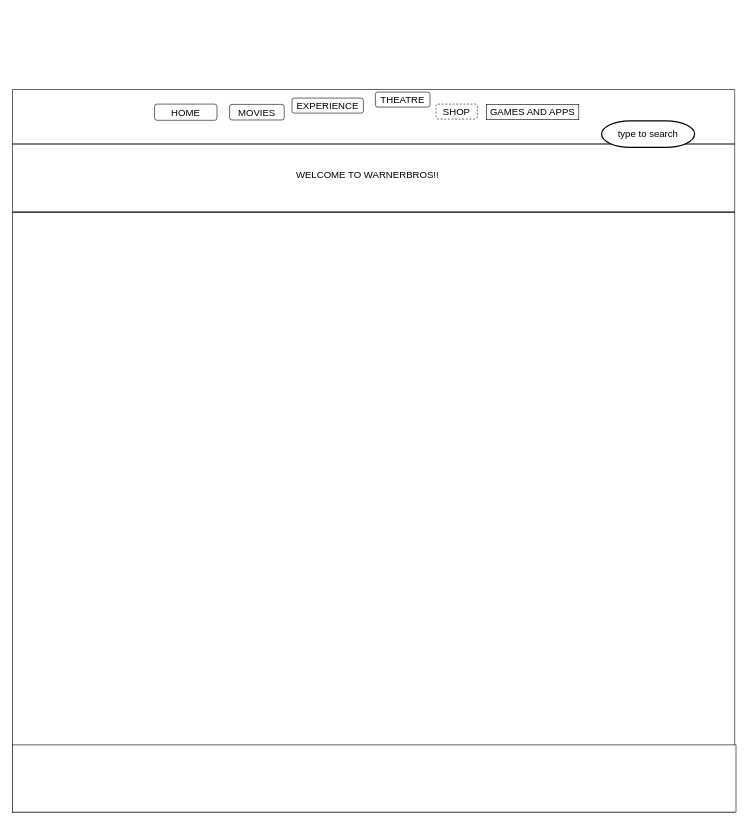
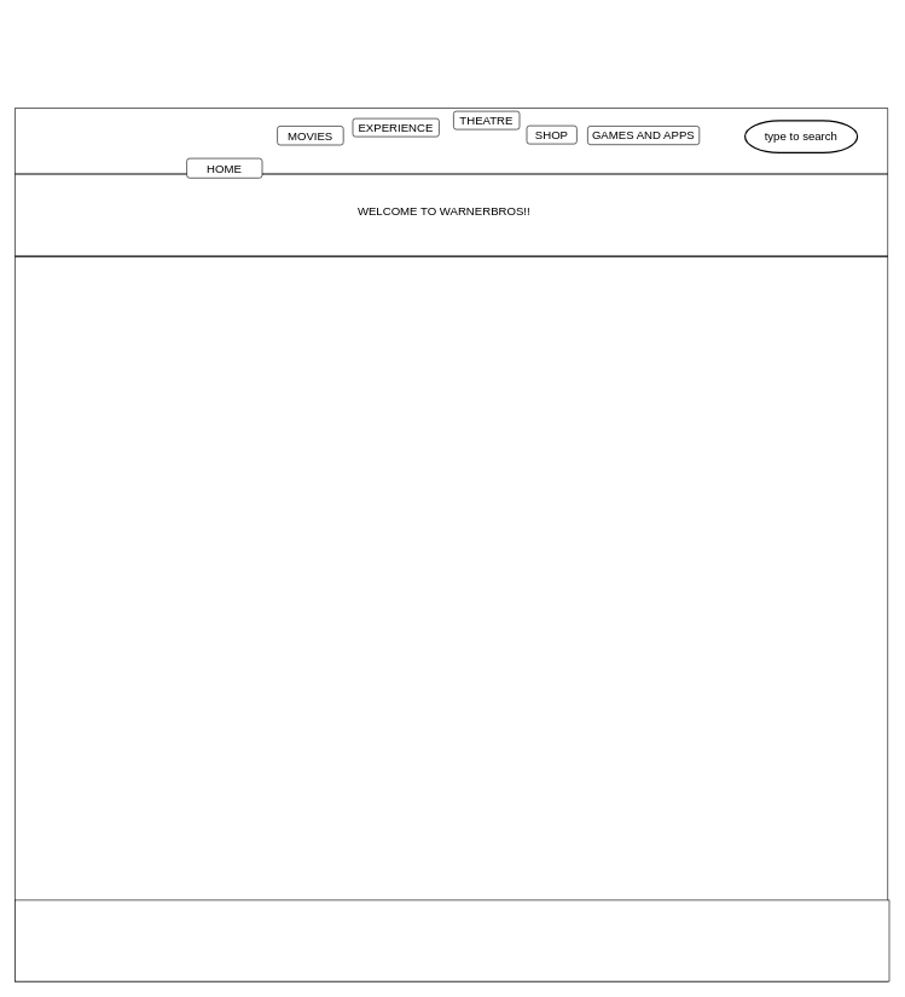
- <mxCell id="6" value="HOME" style="rounded=1;whiteSpace=wrap;html=1;fontSize=16;" vertex="1" parent="1"><mxGeometry x="257" y="173" width="104" height="27" as="geometry" /></mxCell>
+ <mxCell id="6" value="HOME" style="rounded=1;whiteSpace=wrap;html=1;fontSize=16;" vertex="1" parent="1"><mxGeometry x="257" y="218" width="104" height="27" as="geometry" /></mxCell>
- <mxCell id="10" value="SHOP" style="rounded=1;whiteSpace=wrap;html=1;fontSize=16;dashed=1;" vertex="1" parent="1"><mxGeometry x="726" y="173" width="69" height="25" as="geometry" /></mxCell>
+ <mxCell id="10" value="SHOP" style="rounded=1;whiteSpace=wrap;html=1;fontSize=16;" vertex="1" parent="1"><mxGeometry x="726" y="173" width="69" height="25" as="geometry" /></mxCell>
- <mxCell id="11" value="GAMES AND APPS" style="whiteSpace=wrap;html=1;fontSize=16;rounded=0;" vertex="1" parent="1"><mxGeometry x="810" y="173.5" width="154" height="25.5" as="geometry" /></mxCell>
+ <mxCell id="11" value="GAMES AND APPS" style="rounded=1;whiteSpace=wrap;html=1;fontSize=16;" vertex="1" parent="1"><mxGeometry x="810" y="173.5" width="154" height="25.5" as="geometry" /></mxCell>
- <mxCell id="12" value="type to search" style="strokeWidth=2;html=1;shape=mxgraph.flowchart.terminator;whiteSpace=wrap;fontSize=16;" vertex="1" parent="1"><mxGeometry x="1002" y="201" width="155" height="44" as="geometry" /></mxCell>
+ <mxCell id="12" value="type to search" style="strokeWidth=2;html=1;shape=mxgraph.flowchart.terminator;whiteSpace=wrap;fontSize=16;" vertex="1" parent="1"><mxGeometry x="1027" y="166" width="155" height="44" as="geometry" /></mxCell>
